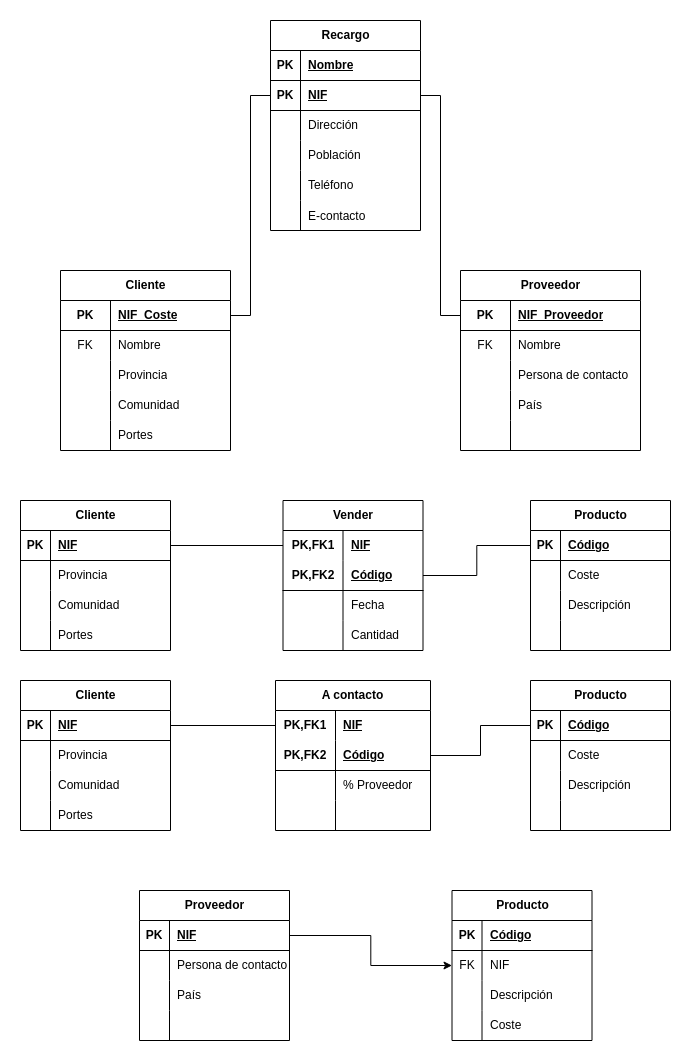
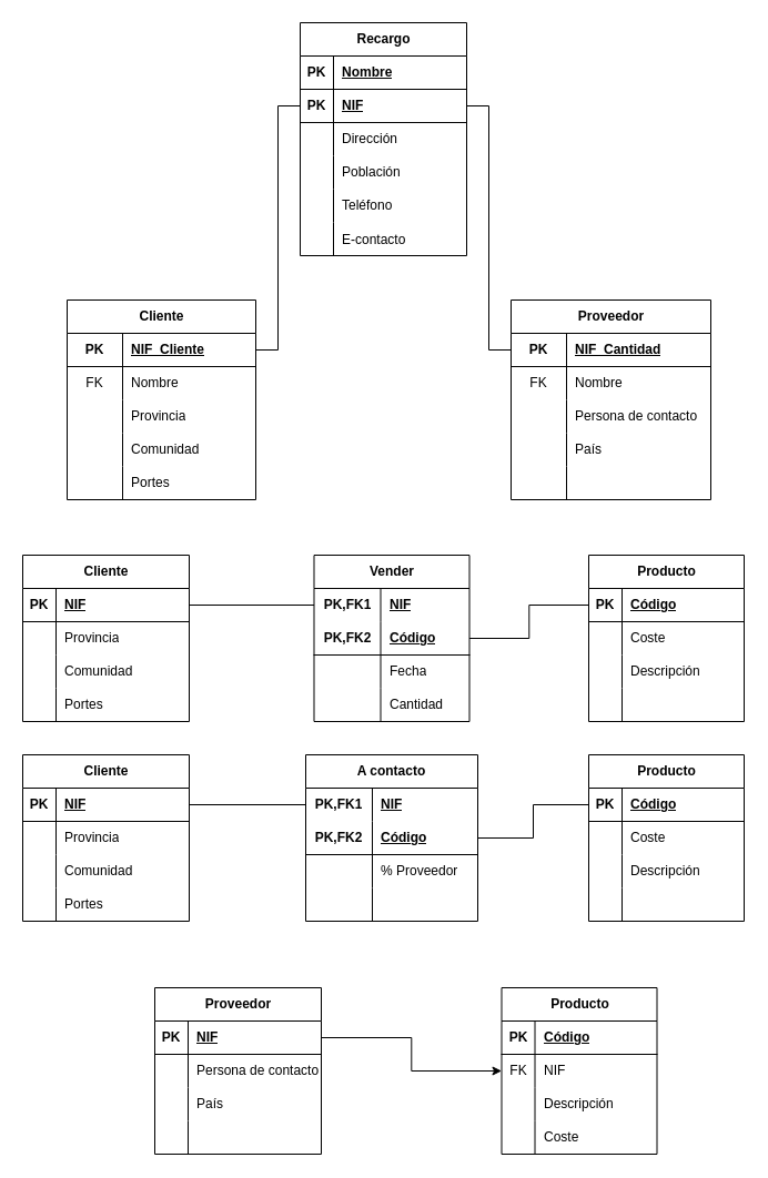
- <mxCell id="114" value="NIF_Coste" style="shape=partialRectangle;connectable=0;fillColor=none;top=0;left=0;bottom=0;right=0;align=left;spacingLeft=6;fontStyle=5;overflow=hidden;whiteSpace=wrap;html=1;" vertex="1" parent="112"><mxGeometry x="50" width="120" height="30" as="geometry"><mxRectangle width="120" height="30" as="alternateBounds" /></mxGeometry></mxCell>
+ <mxCell id="114" value="NIF_Cliente" style="shape=partialRectangle;connectable=0;fillColor=none;top=0;left=0;bottom=0;right=0;align=left;spacingLeft=6;fontStyle=5;overflow=hidden;whiteSpace=wrap;html=1;" vertex="1" parent="112"><mxGeometry x="50" width="120" height="30" as="geometry"><mxRectangle width="120" height="30" as="alternateBounds" /></mxGeometry></mxCell>
- <mxCell id="130" value="NIF_Proveedor" style="shape=partialRectangle;connectable=0;fillColor=none;top=0;left=0;bottom=0;right=0;align=left;spacingLeft=6;fontStyle=5;overflow=hidden;whiteSpace=wrap;html=1;" vertex="1" parent="128"><mxGeometry x="50" width="130" height="30" as="geometry"><mxRectangle width="130" height="30" as="alternateBounds" /></mxGeometry></mxCell>
+ <mxCell id="130" value="NIF_Cantidad" style="shape=partialRectangle;connectable=0;fillColor=none;top=0;left=0;bottom=0;right=0;align=left;spacingLeft=6;fontStyle=5;overflow=hidden;whiteSpace=wrap;html=1;" vertex="1" parent="128"><mxGeometry x="50" width="130" height="30" as="geometry"><mxRectangle width="130" height="30" as="alternateBounds" /></mxGeometry></mxCell>
